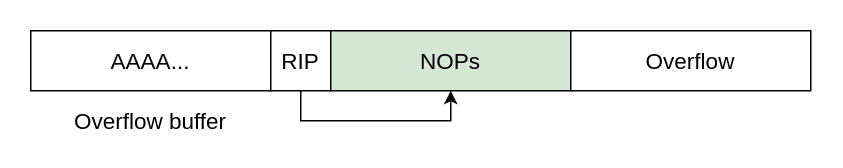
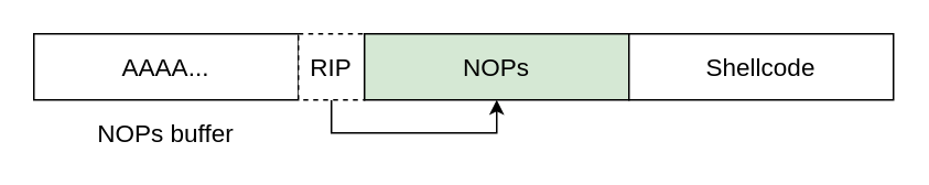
- <mxCell id="4" value="RIP" style="rounded=0;whiteSpace=wrap;html=1;fontSize=15;" vertex="1" parent="1"><mxGeometry x="180" y="20" width="40" height="40" as="geometry" /></mxCell>
+ <mxCell id="4" value="RIP" style="rounded=0;whiteSpace=wrap;html=1;fontSize=15;dashed=1;" vertex="1" parent="1"><mxGeometry x="180" y="20" width="40" height="40" as="geometry" /></mxCell>
- <mxCell id="6" value="Overflow" style="rounded=0;whiteSpace=wrap;html=1;fontSize=15;" vertex="1" parent="1"><mxGeometry x="380" y="20" width="160" height="40" as="geometry" /></mxCell>
+ <mxCell id="6" value="Shellcode" style="rounded=0;whiteSpace=wrap;html=1;fontSize=15;" vertex="1" parent="1"><mxGeometry x="380" y="20" width="160" height="40" as="geometry" /></mxCell>
- <mxCell id="7" value="Overflow buffer" style="text;html=1;strokeColor=none;fillColor=none;align=center;verticalAlign=middle;whiteSpace=wrap;rounded=0;fontSize=15;" vertex="1" parent="1"><mxGeometry x="20" y="70" width="160" height="20" as="geometry" /></mxCell>
+ <mxCell id="7" value="NOPs buffer" style="text;html=1;strokeColor=none;fillColor=none;align=center;verticalAlign=middle;whiteSpace=wrap;rounded=0;fontSize=15;" vertex="1" parent="1"><mxGeometry x="20" y="70" width="160" height="20" as="geometry" /></mxCell>
